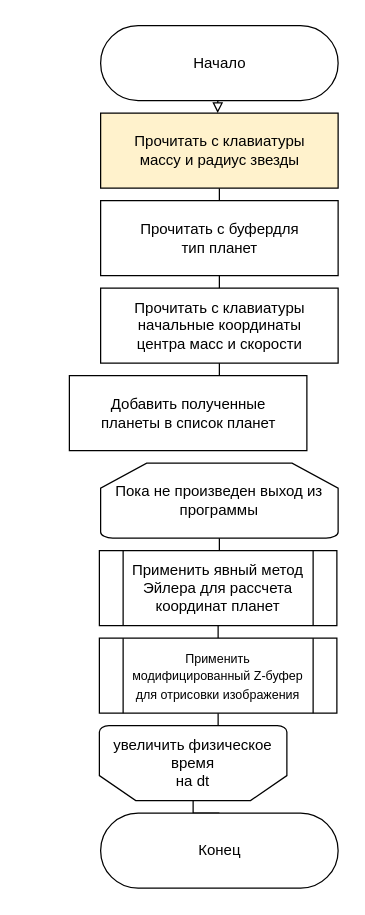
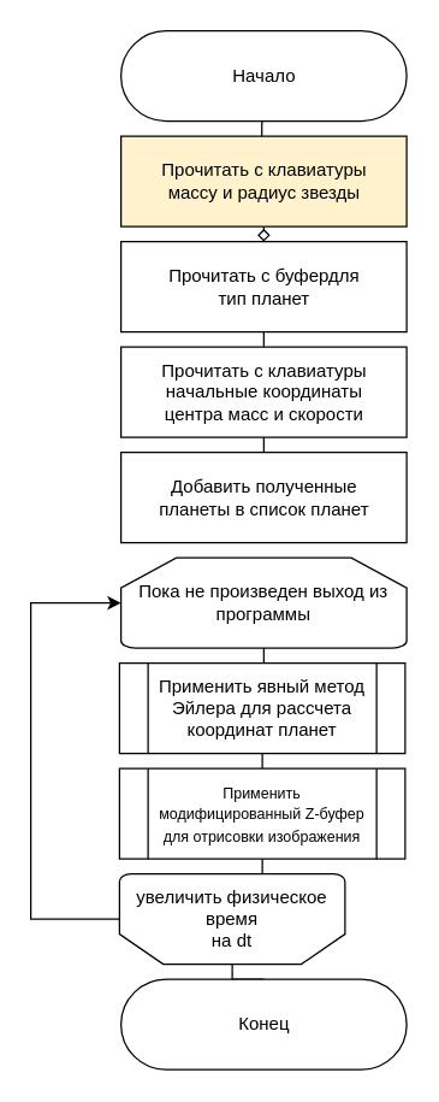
- <mxCell id="2" style="edgeStyle=orthogonalEdgeStyle;rounded=0;orthogonalLoop=1;jettySize=auto;html=1;exitX=0.5;exitY=0.5;exitDx=0;exitDy=30;exitPerimeter=0;entryX=0.493;entryY=-0.001;entryDx=0;entryDy=0;fontSize=10;endArrow=block;endFill=0;entryPerimeter=0;" parent="1" source="3" target="5" edge="1"><mxGeometry relative="1" as="geometry" /></mxCell>
+ <mxCell id="2" style="edgeStyle=orthogonalEdgeStyle;rounded=0;orthogonalLoop=1;jettySize=auto;html=1;exitX=0.5;exitY=0.5;exitDx=0;exitDy=30;exitPerimeter=0;entryX=0.493;entryY=-0.001;entryDx=0;entryDy=0;fontSize=10;endArrow=none;endFill=0;entryPerimeter=0;" parent="1" source="3" target="5" edge="1"><mxGeometry relative="1" as="geometry" /></mxCell>
- <mxCell id="4" style="edgeStyle=orthogonalEdgeStyle;rounded=0;orthogonalLoop=1;jettySize=auto;html=1;exitX=0.5;exitY=1;exitDx=0;exitDy=0;entryX=0.5;entryY=0;entryDx=0;entryDy=0;fontSize=10;endArrow=none;endFill=0;" parent="1" source="5" target="7" edge="1"><mxGeometry relative="1" as="geometry" /></mxCell>
+ <mxCell id="4" style="edgeStyle=orthogonalEdgeStyle;rounded=0;orthogonalLoop=1;jettySize=auto;html=1;exitX=0.5;exitY=1;exitDx=0;exitDy=0;entryX=0.5;entryY=0;entryDx=0;entryDy=0;fontSize=10;endArrow=diamond;endFill=0;" parent="1" source="5" target="7" edge="1"><mxGeometry relative="1" as="geometry" /></mxCell>
- <mxCell id="10" value="Добавить полученные&lt;br&gt;планеты в список планет" style="html=1;dashed=0;whitespace=wrap;" parent="1" vertex="1"><mxGeometry x="55" y="300" width="190" height="60" as="geometry" /></mxCell>
+ <mxCell id="10" value="Добавить полученные&lt;br&gt;планеты в список планет" style="html=1;dashed=0;whitespace=wrap;" parent="1" vertex="1"><mxGeometry x="80" y="300" width="190" height="60" as="geometry" /></mxCell>
+ <mxCell id="12" style="edgeStyle=orthogonalEdgeStyle;rounded=0;orthogonalLoop=1;jettySize=auto;html=1;exitX=1;exitY=0.5;exitDx=0;exitDy=0;exitPerimeter=0;entryX=0;entryY=0.5;entryDx=0;entryDy=0;entryPerimeter=0;fontSize=10;endArrow=classic;endFill=1;" parent="1" source="14" target="11" edge="1"><mxGeometry relative="1" as="geometry"><Array as="points"><mxPoint x="20" y="610" /><mxPoint x="20" y="400" /></Array></mxGeometry></mxCell>
